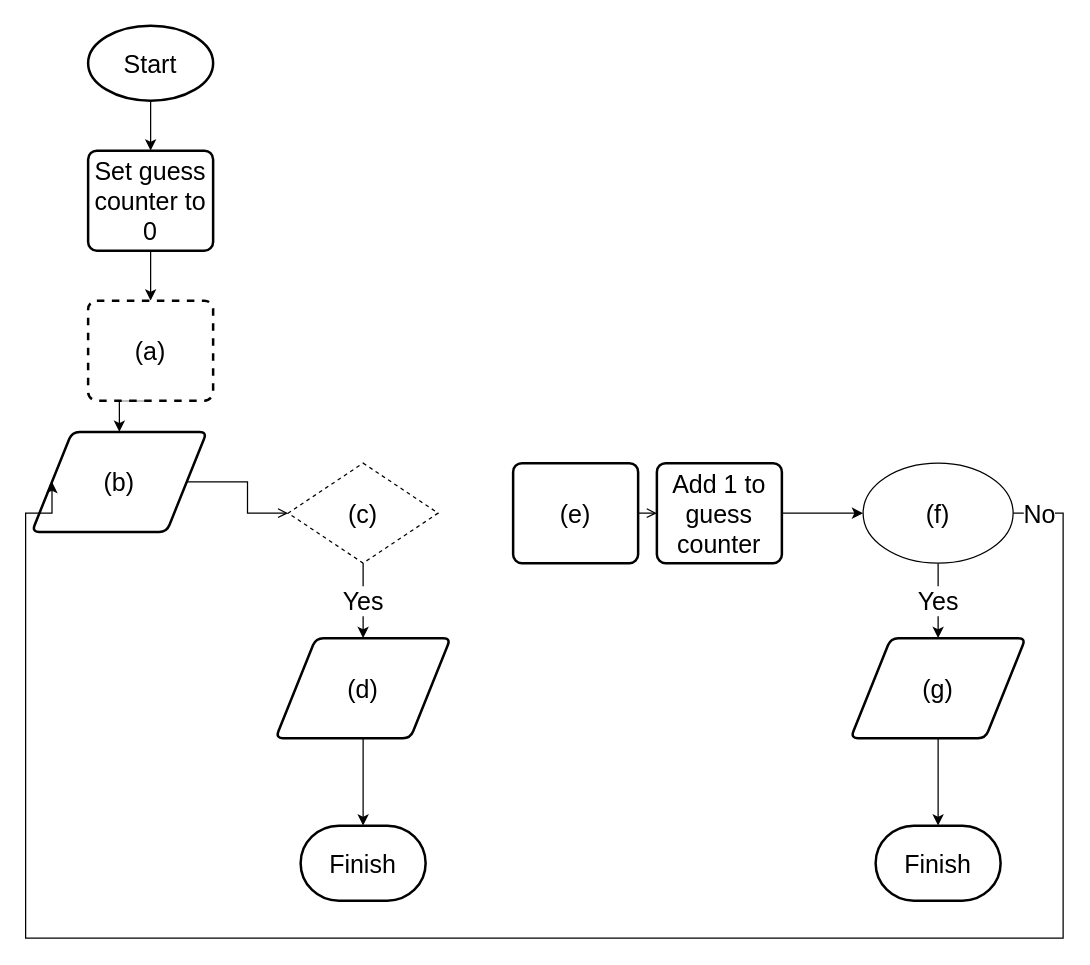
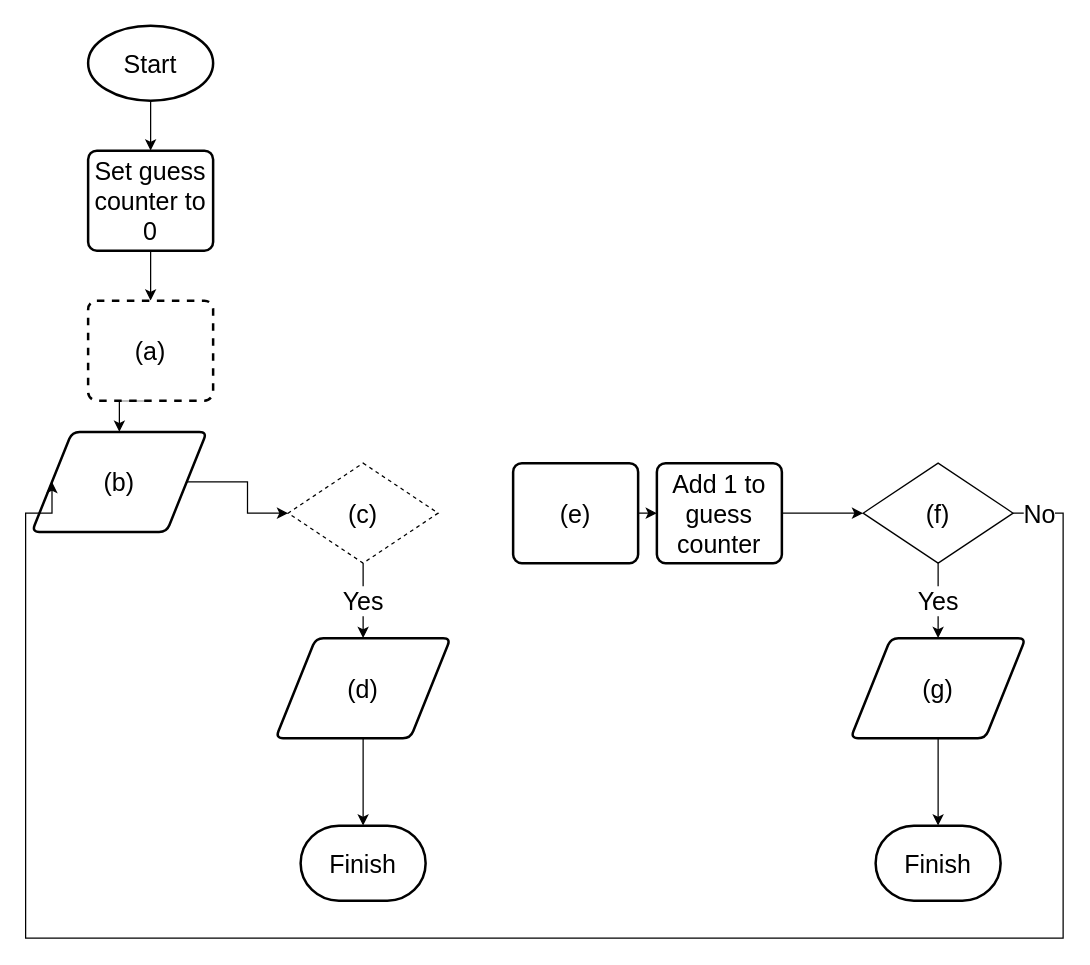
- <mxCell id="7" style="edgeStyle=orthogonalEdgeStyle;rounded=0;orthogonalLoop=1;jettySize=auto;html=1;exitX=1;exitY=0.5;exitDx=0;exitDy=0;entryX=0;entryY=0.5;entryDx=0;entryDy=0;fontSize=20;endArrow=open;" edge="1" parent="1" source="8" target="10"><mxGeometry relative="1" as="geometry" /></mxCell>
+ <mxCell id="7" style="edgeStyle=orthogonalEdgeStyle;rounded=0;orthogonalLoop=1;jettySize=auto;html=1;exitX=1;exitY=0.5;exitDx=0;exitDy=0;entryX=0;entryY=0.5;entryDx=0;entryDy=0;fontSize=20;" edge="1" parent="1" source="8" target="10"><mxGeometry relative="1" as="geometry" /></mxCell>
- <mxCell id="11" style="edgeStyle=orthogonalEdgeStyle;rounded=0;orthogonalLoop=1;jettySize=auto;html=1;exitX=1;exitY=0.5;exitDx=0;exitDy=0;entryX=0;entryY=0.5;entryDx=0;entryDy=0;fontSize=20;endArrow=open;" edge="1" parent="1" source="12" target="14"><mxGeometry relative="1" as="geometry" /></mxCell>
+ <mxCell id="11" style="edgeStyle=orthogonalEdgeStyle;rounded=0;orthogonalLoop=1;jettySize=auto;html=1;exitX=1;exitY=0.5;exitDx=0;exitDy=0;entryX=0;entryY=0.5;entryDx=0;entryDy=0;fontSize=20;" edge="1" parent="1" source="12" target="14"><mxGeometry relative="1" as="geometry" /></mxCell>
- <mxCell id="17" value="(f)" style="ellipse;whiteSpace=wrap;html=1;fontSize=20;" vertex="1" parent="1"><mxGeometry x="690" y="370" width="120" height="80" as="geometry" /></mxCell>
+ <mxCell id="17" value="(f)" style="rhombus;whiteSpace=wrap;html=1;fontSize=20;" vertex="1" parent="1"><mxGeometry x="690" y="370" width="120" height="80" as="geometry" /></mxCell>
